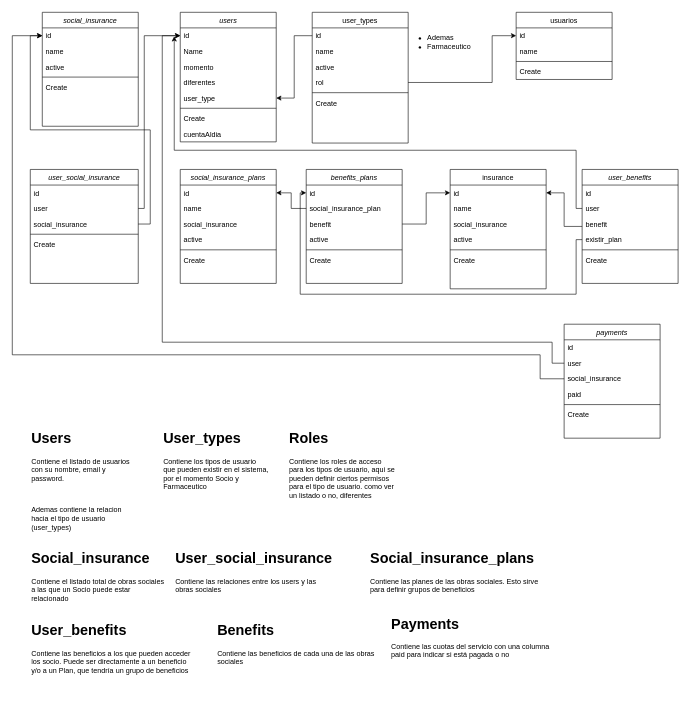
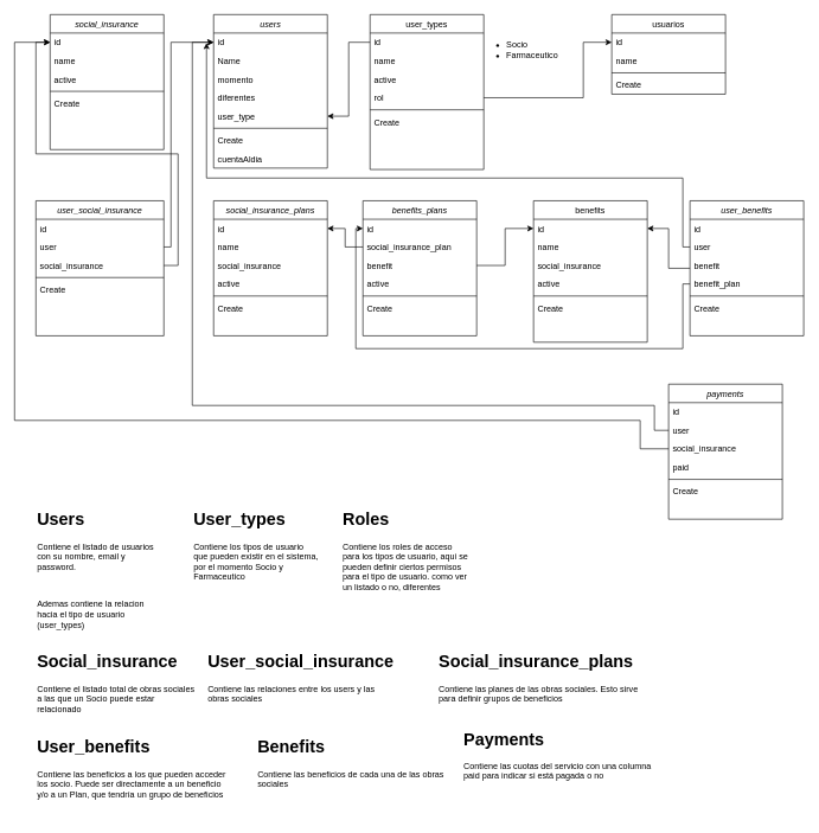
- <mxCell id="31" value="&lt;ul&gt;&lt;li&gt;Ademas&lt;/li&gt;&lt;li&gt;Farmaceutico&lt;/li&gt;&lt;/ul&gt;" style="text;strokeColor=none;fillColor=none;html=1;whiteSpace=wrap;verticalAlign=middle;overflow=hidden;" vertex="1" parent="1"><mxGeometry x="670" y="30" width="160" height="80" as="geometry" /></mxCell>
+ <mxCell id="31" value="&lt;ul&gt;&lt;li&gt;Socio&lt;/li&gt;&lt;li&gt;Farmaceutico&lt;/li&gt;&lt;/ul&gt;" style="text;strokeColor=none;fillColor=none;html=1;whiteSpace=wrap;verticalAlign=middle;overflow=hidden;" vertex="1" parent="1"><mxGeometry x="670" y="30" width="160" height="80" as="geometry" /></mxCell>
- <mxCell id="11" value="insurance" style="swimlane;fontStyle=0;align=center;verticalAlign=top;childLayout=stackLayout;horizontal=1;startSize=26;horizontalStack=0;resizeParent=1;resizeLast=0;collapsible=1;marginBottom=0;rounded=0;shadow=0;strokeWidth=1;" parent="1" vertex="1"><mxGeometry x="750" y="282" width="160" height="199" as="geometry"><mxRectangle x="130" y="380" width="160" height="26" as="alternateBounds" /></mxGeometry></mxCell>
+ <mxCell id="11" value="benefits" style="swimlane;fontStyle=0;align=center;verticalAlign=top;childLayout=stackLayout;horizontal=1;startSize=26;horizontalStack=0;resizeParent=1;resizeLast=0;collapsible=1;marginBottom=0;rounded=0;shadow=0;strokeWidth=1;" parent="1" vertex="1"><mxGeometry x="750" y="282" width="160" height="199" as="geometry"><mxRectangle x="130" y="380" width="160" height="26" as="alternateBounds" /></mxGeometry></mxCell>
- <mxCell id="52" value="existir_plan" style="text;align=left;verticalAlign=top;spacingLeft=4;spacingRight=4;overflow=hidden;rotatable=0;points=[[0,0.5],[1,0.5]];portConstraint=eastwest;rounded=0;shadow=0;html=0;" vertex="1" parent="48"><mxGeometry y="104" width="160" height="26" as="geometry" /></mxCell>
+ <mxCell id="52" value="benefit_plan" style="text;align=left;verticalAlign=top;spacingLeft=4;spacingRight=4;overflow=hidden;rotatable=0;points=[[0,0.5],[1,0.5]];portConstraint=eastwest;rounded=0;shadow=0;html=0;" vertex="1" parent="48"><mxGeometry y="104" width="160" height="26" as="geometry" /></mxCell>
